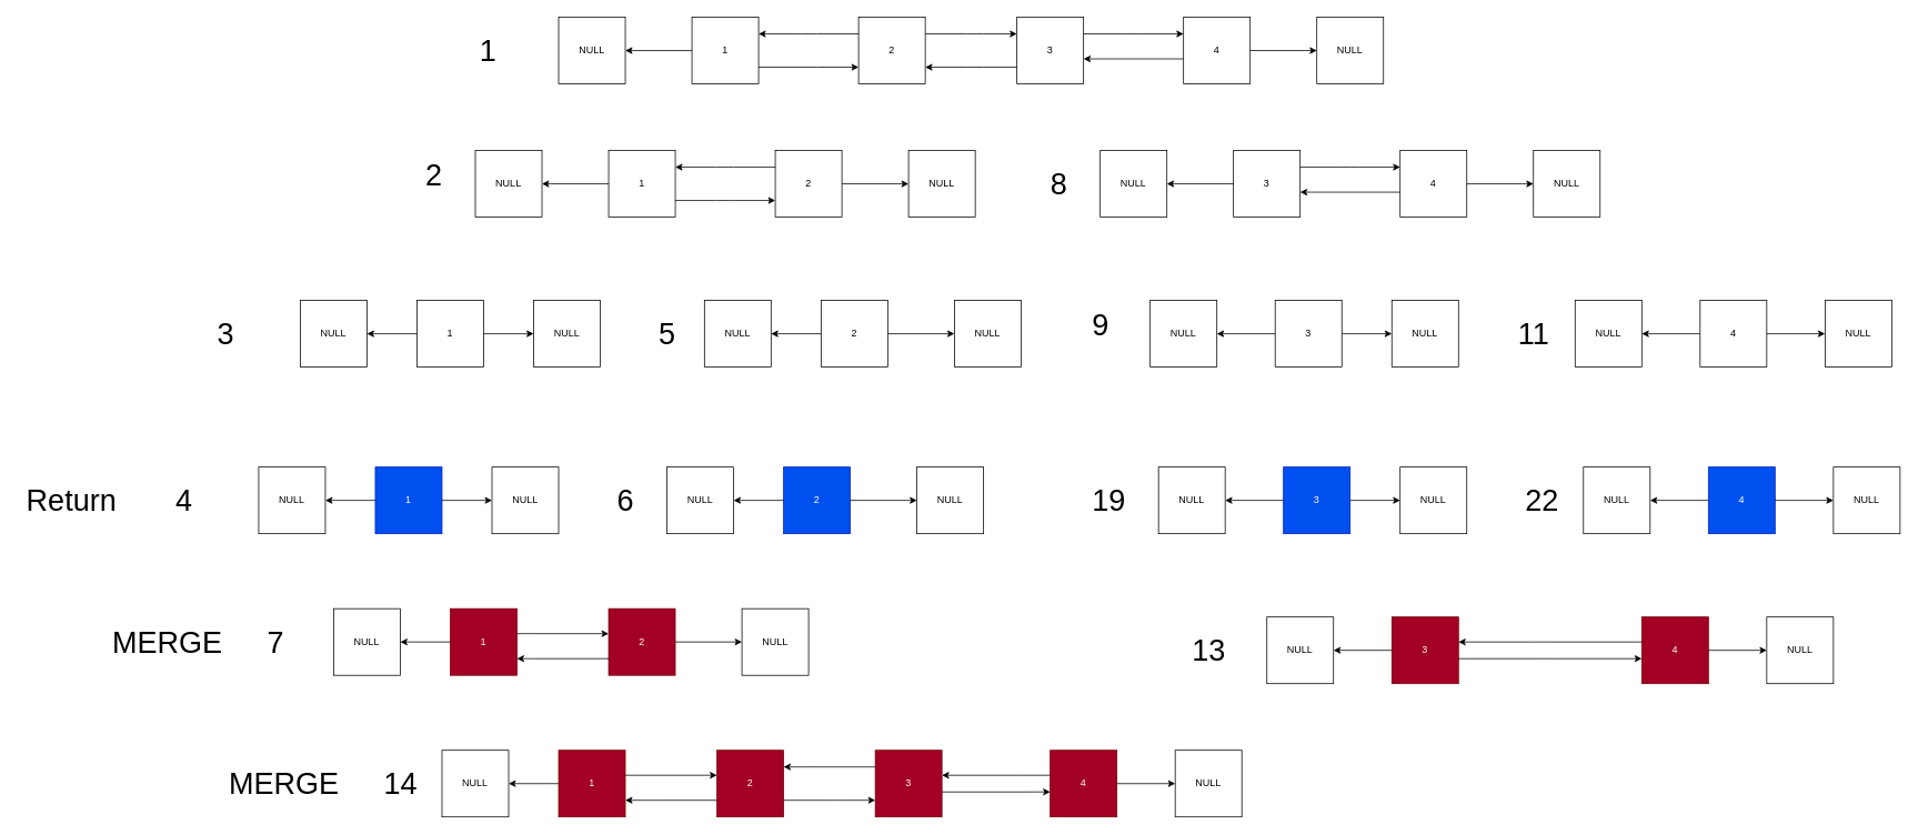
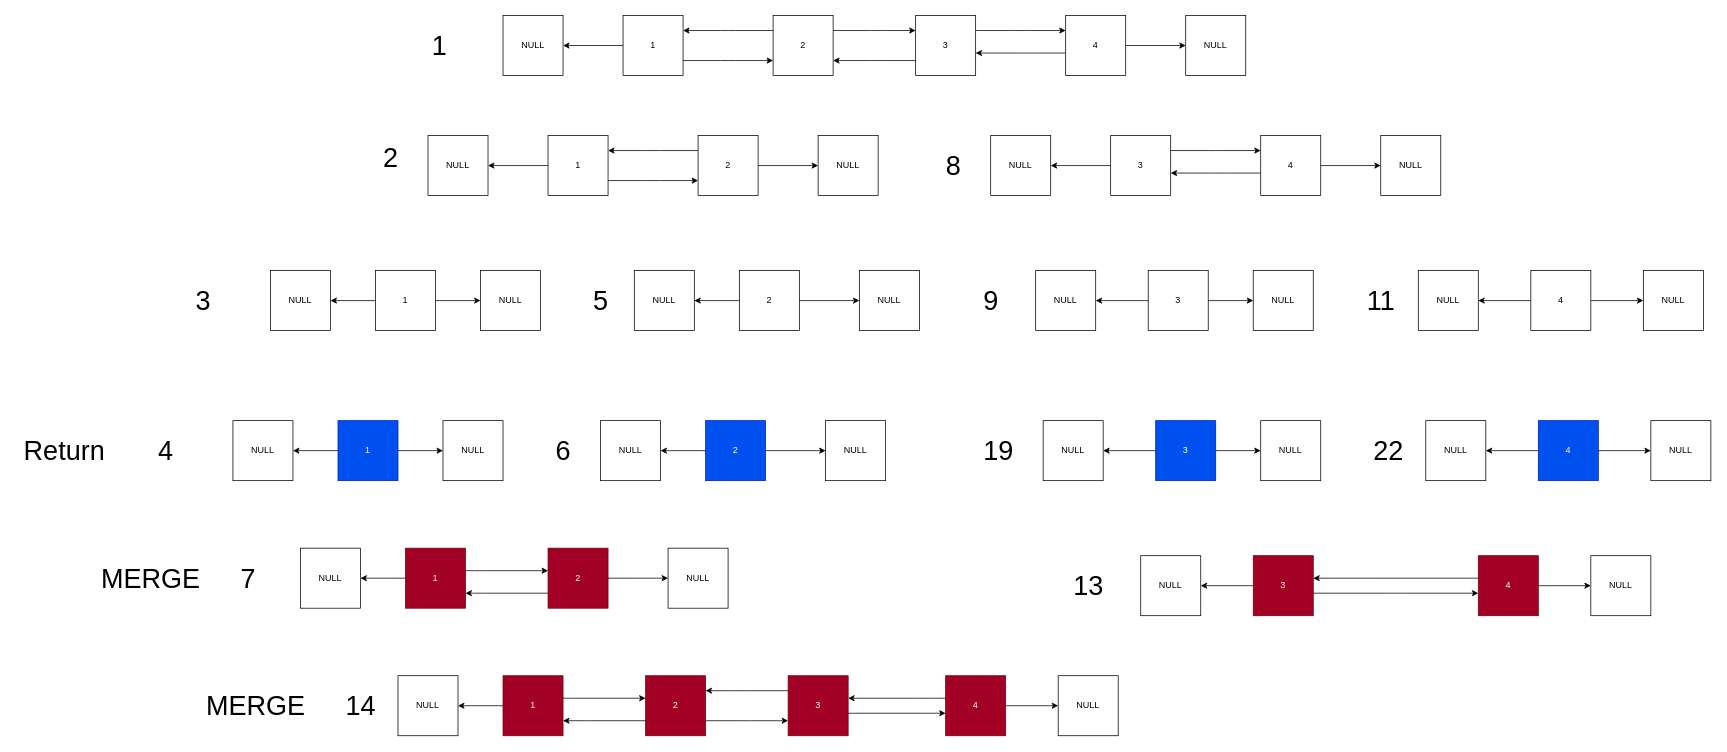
- <mxCell id="79" value="&lt;font style=&quot;font-size: 36px;&quot;&gt;9&lt;/font&gt;" style="text;html=1;align=center;verticalAlign=middle;resizable=0;points=[];autosize=1;strokeColor=none;fillColor=none;" vertex="1" parent="1"><mxGeometry x="1300" y="360" width="40" height="60" as="geometry" /></mxCell>
+ <mxCell id="79" value="&lt;font style=&quot;font-size: 36px;&quot;&gt;9&lt;/font&gt;" style="text;html=1;align=center;verticalAlign=middle;resizable=0;points=[];autosize=1;strokeColor=none;fillColor=none;" vertex="1" parent="1"><mxGeometry x="1300" y="370" width="40" height="60" as="geometry" /></mxCell>
